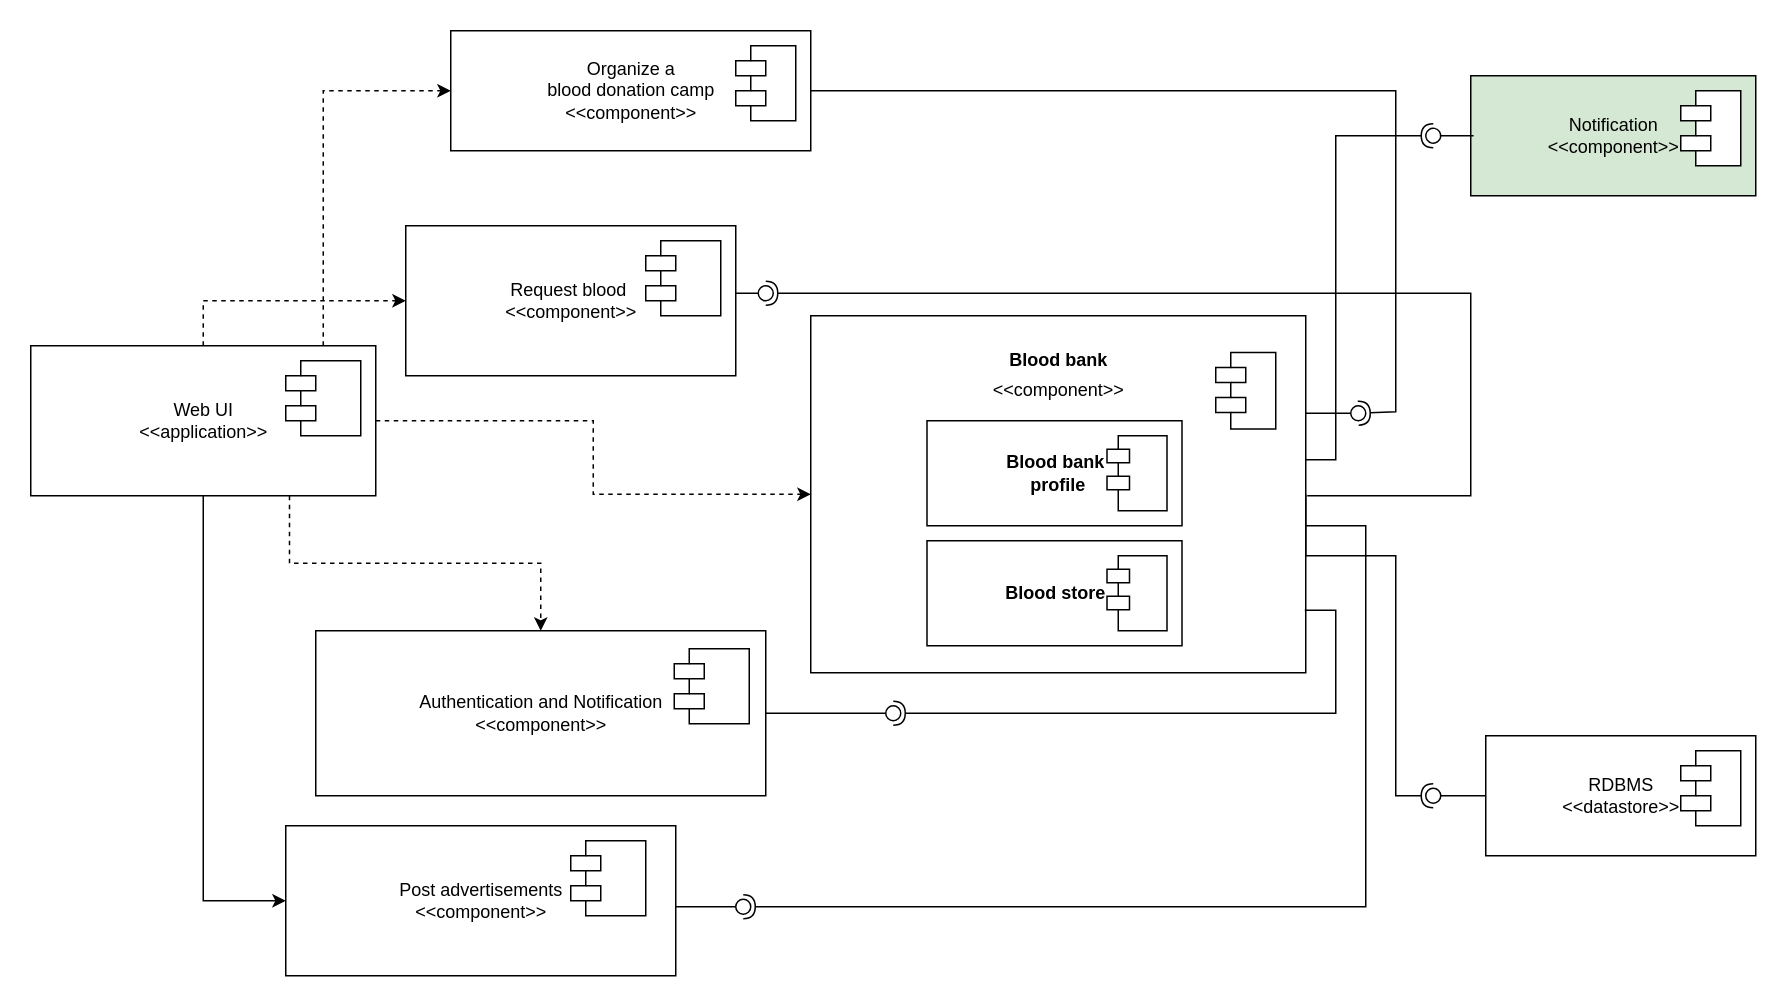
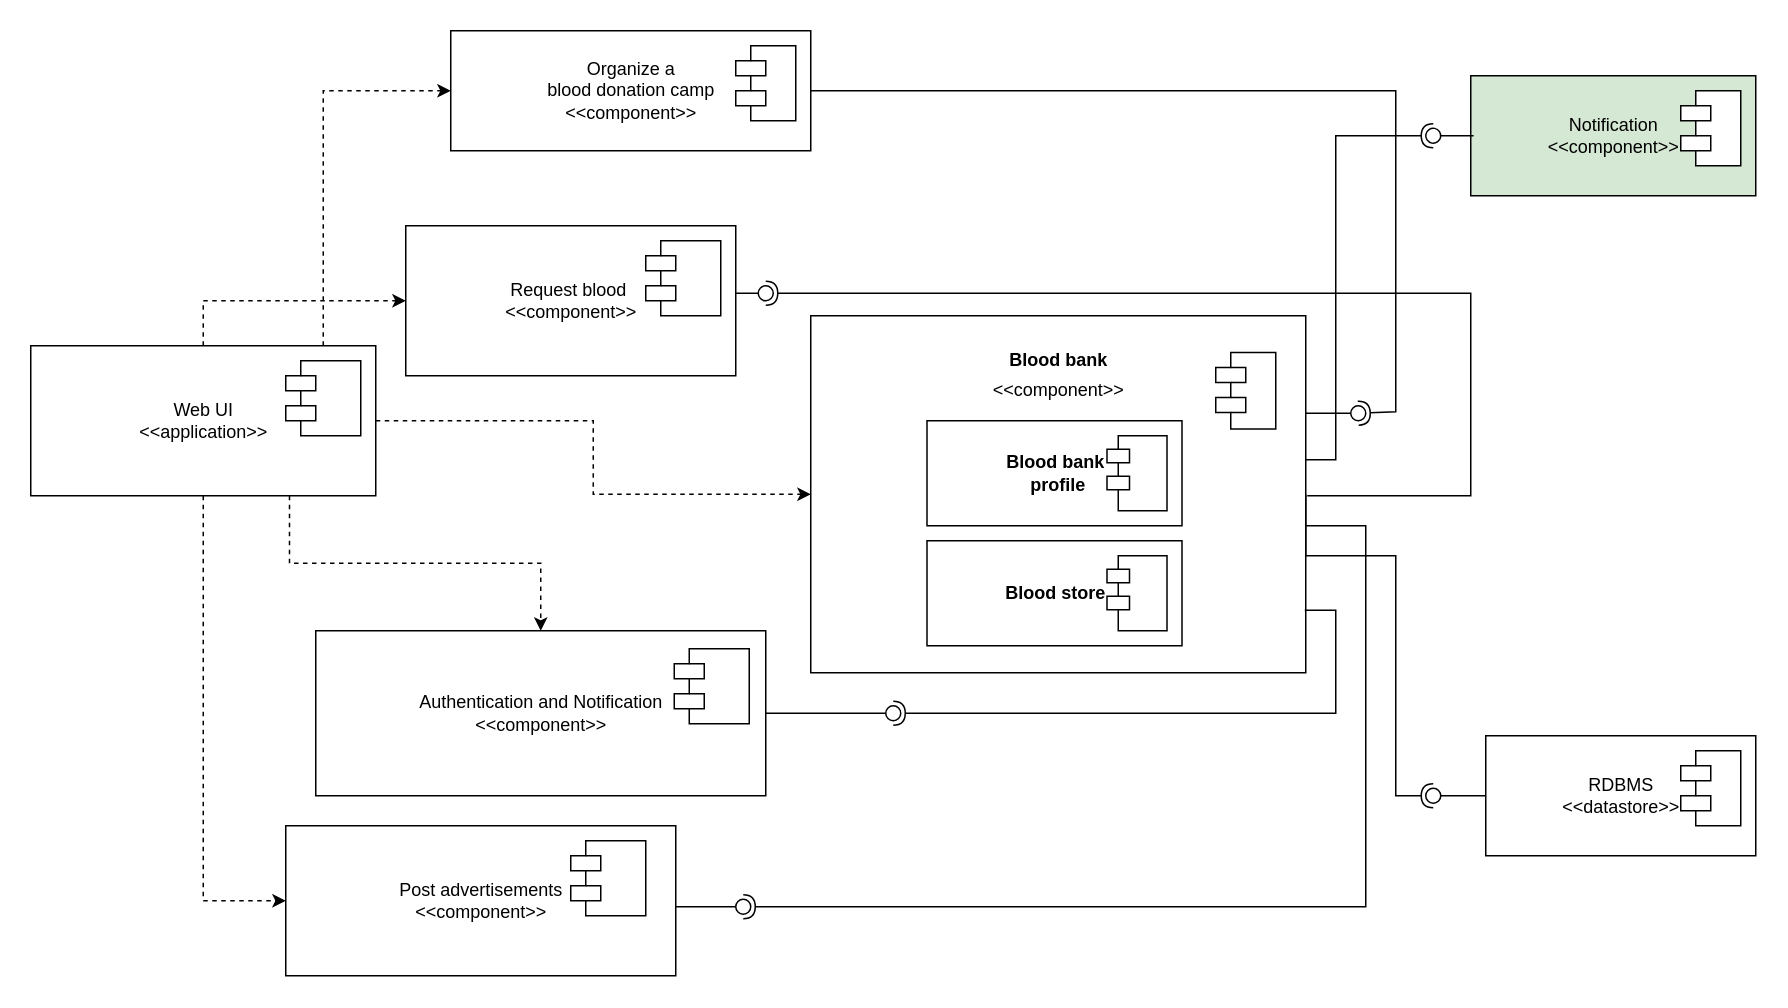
- <mxCell id="7" style="edgeStyle=orthogonalEdgeStyle;rounded=0;orthogonalLoop=1;jettySize=auto;html=1;entryX=0;entryY=0.5;entryDx=0;entryDy=0;dashed=0;" edge="1" parent="1" source="10" target="5"><mxGeometry relative="1" as="geometry"><Array as="points"><mxPoint x="135" y="600" /></Array></mxGeometry></mxCell>
+ <mxCell id="7" style="edgeStyle=orthogonalEdgeStyle;rounded=0;orthogonalLoop=1;jettySize=auto;html=1;entryX=0;entryY=0.5;entryDx=0;entryDy=0;dashed=1;" edge="1" parent="1" source="10" target="5"><mxGeometry relative="1" as="geometry"><Array as="points"><mxPoint x="135" y="600" /></Array></mxGeometry></mxCell>
